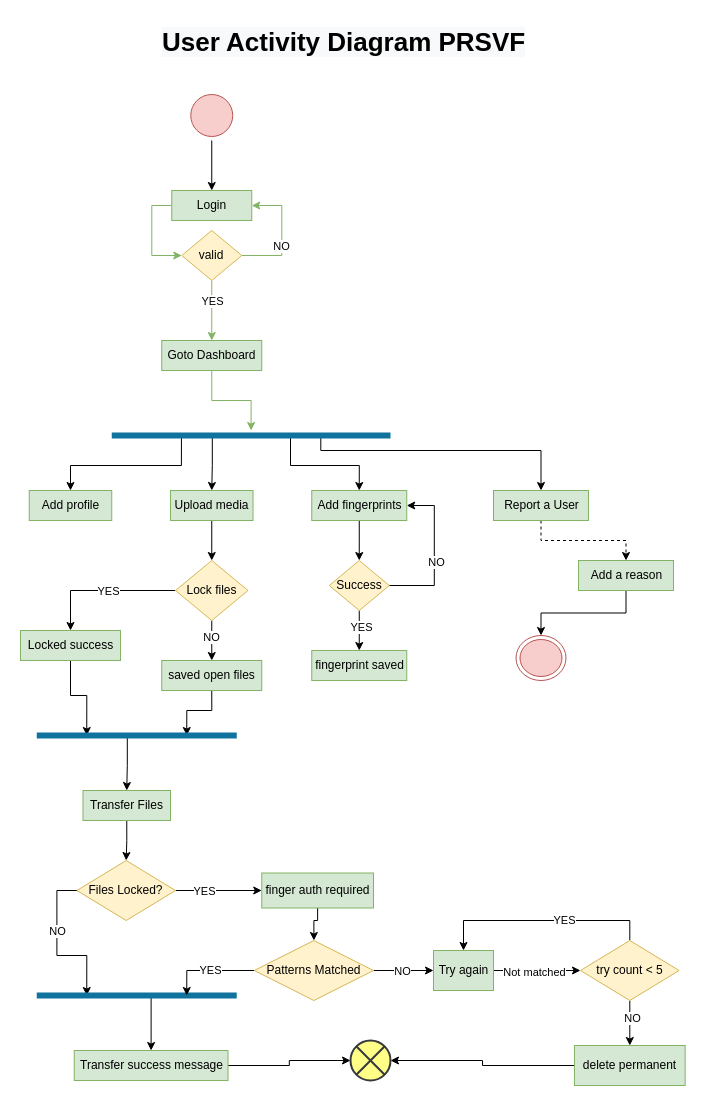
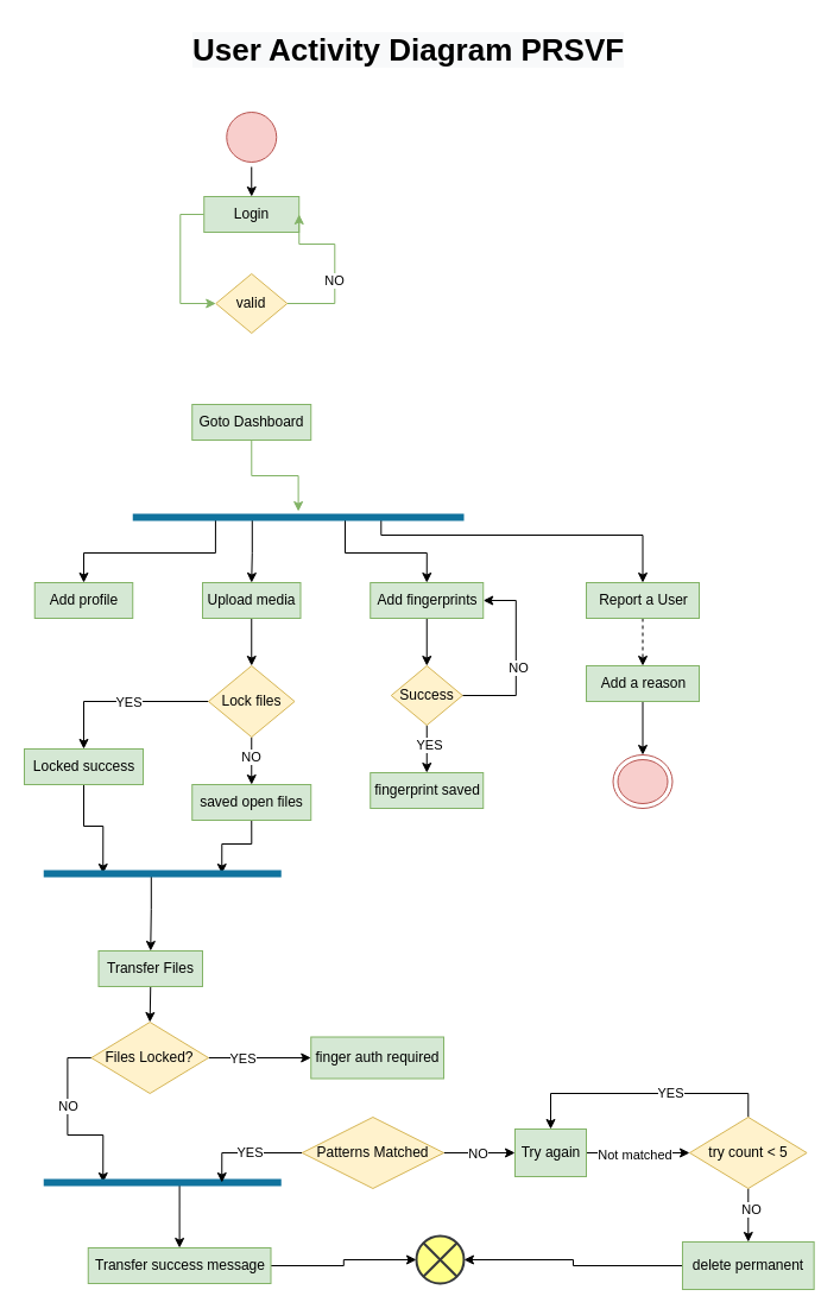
- <mxCell id="5" value="Login" style="html=1;dashed=0;whitespace=wrap;fillColor=#d5e8d4;strokeColor=#82b366;" vertex="1" parent="1"><mxGeometry x="171.25" y="190" width="80" height="30" as="geometry" /></mxCell>
+ <mxCell id="5" value="Login" style="html=1;dashed=0;whitespace=wrap;fillColor=#d5e8d4;strokeColor=#82b366;" vertex="1" parent="1"><mxGeometry x="171.25" y="165" width="80" height="30" as="geometry" /></mxCell>
- <mxCell id="10" style="edgeStyle=orthogonalEdgeStyle;rounded=0;orthogonalLoop=1;jettySize=auto;html=1;exitX=0.5;exitY=1;exitDx=0;exitDy=0;entryX=0.5;entryY=0;entryDx=0;entryDy=0;fillColor=#d5e8d4;strokeColor=#82b366;" edge="1" parent="1" source="12" target="7"><mxGeometry relative="1" as="geometry" /></mxCell>
- <mxCell id="11" value="YES" style="edgeLabel;html=1;align=center;verticalAlign=middle;resizable=0;points=[];" vertex="1" connectable="0" parent="10"><mxGeometry x="-0.684" y="1" relative="1" as="geometry"><mxPoint x="-1" y="11" as="offset" /></mxGeometry></mxCell>
- <mxCell id="73" value="Add a reason" style="html=1;dashed=0;whitespace=wrap;fillColor=#d5e8d4;strokeColor=#82b366;" vertex="1" parent="1"><mxGeometry x="578" y="560" width="95" height="30" as="geometry" /></mxCell>
+ <mxCell id="73" value="Add a reason" style="html=1;dashed=0;whitespace=wrap;fillColor=#d5e8d4;strokeColor=#82b366;" vertex="1" parent="1"><mxGeometry x="493" y="560" width="95" height="30" as="geometry" /></mxCell>
- <mxCell id="42" value="Transfer Files" style="html=1;dashed=0;whitespace=wrap;fillColor=#d5e8d4;strokeColor=#82b366;" vertex="1" parent="1"><mxGeometry x="82.5" y="790" width="87.5" height="30" as="geometry" /></mxCell>
+ <mxCell id="42" value="Transfer Files" style="html=1;dashed=0;whitespace=wrap;fillColor=#d5e8d4;strokeColor=#82b366;" vertex="1" parent="1"><mxGeometry x="82.5" y="800" width="87.5" height="30" as="geometry" /></mxCell>
- <mxCell id="52" style="edgeStyle=orthogonalEdgeStyle;rounded=0;orthogonalLoop=1;jettySize=auto;html=1;exitX=0.5;exitY=1;exitDx=0;exitDy=0;entryX=0.5;entryY=0;entryDx=0;entryDy=0;" edge="1" parent="1" source="53" target="58"><mxGeometry relative="1" as="geometry"><Array as="points"><mxPoint x="317" y="920" /><mxPoint x="313" y="920" /></Array></mxGeometry></mxCell>
